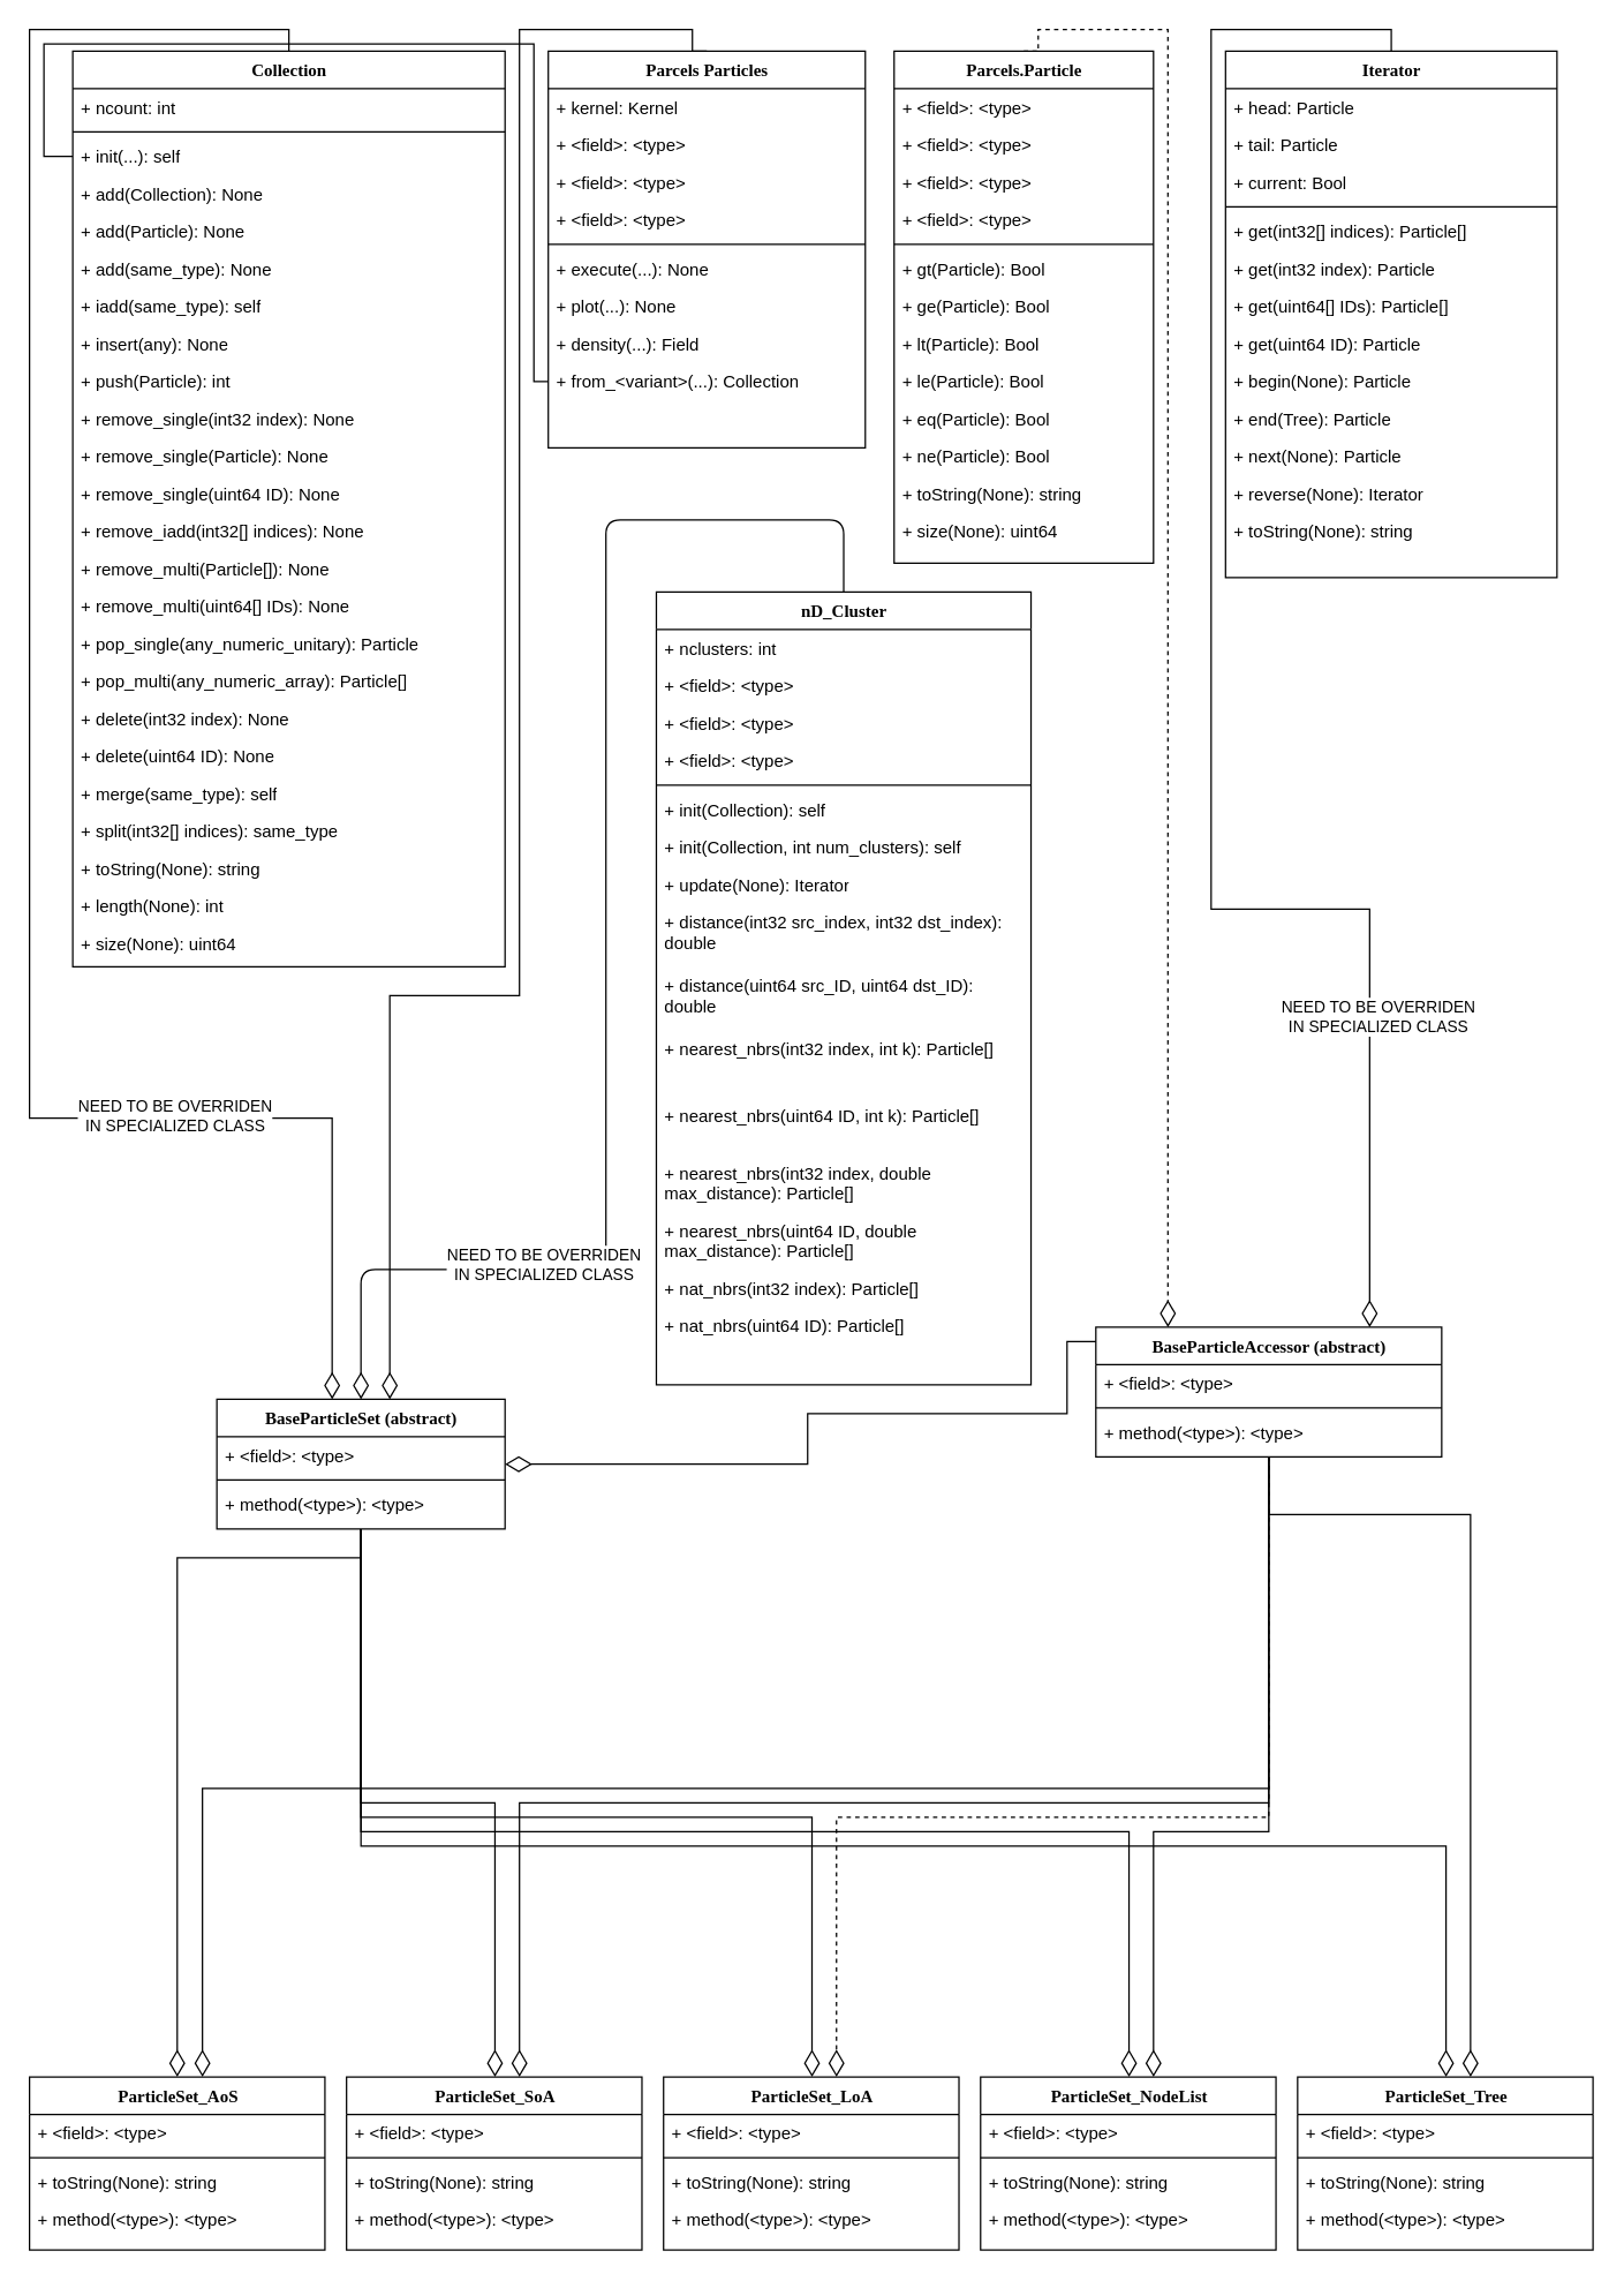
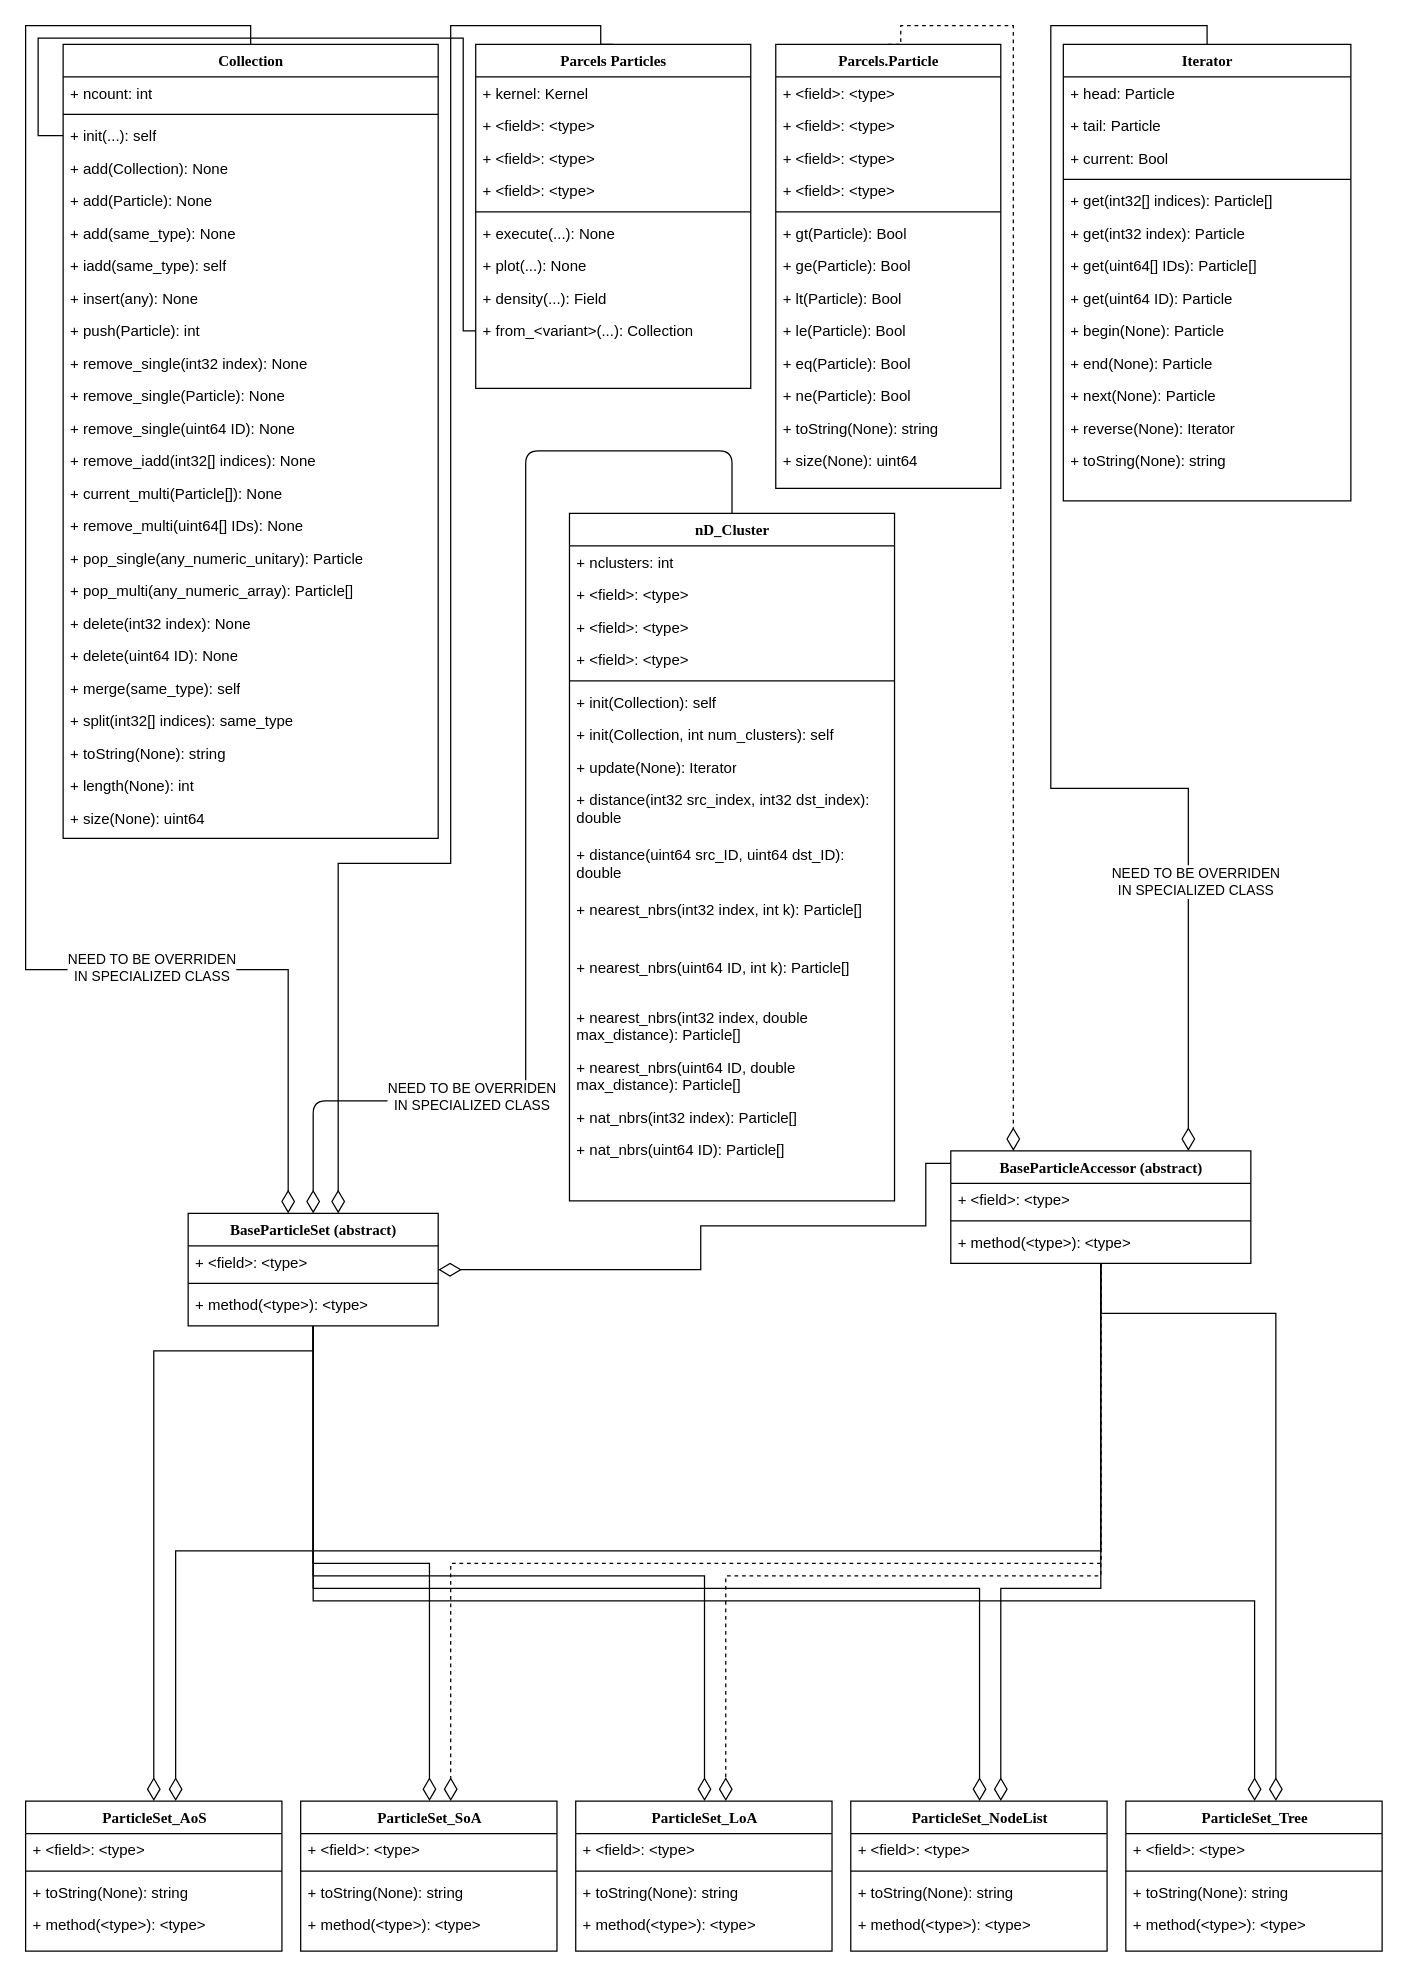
- <mxCell id="79" value="+ end(Tree): Particle" style="text;html=1;strokeColor=none;fillColor=none;align=left;verticalAlign=top;spacingLeft=4;spacingRight=4;whiteSpace=wrap;overflow=hidden;rotatable=0;points=[[0,0.5],[1,0.5]];portConstraint=eastwest;" parent="69" vertex="1"><mxGeometry y="242" width="230" height="26" as="geometry" /></mxCell>
+ <mxCell id="79" value="+ end(None): Particle" style="text;html=1;strokeColor=none;fillColor=none;align=left;verticalAlign=top;spacingLeft=4;spacingRight=4;whiteSpace=wrap;overflow=hidden;rotatable=0;points=[[0,0.5],[1,0.5]];portConstraint=eastwest;" parent="69" vertex="1"><mxGeometry y="242" width="230" height="26" as="geometry" /></mxCell>
- <mxCell id="46" value="+ remove_multi(Particle[]): None" style="text;html=1;strokeColor=none;fillColor=none;align=left;verticalAlign=top;spacingLeft=4;spacingRight=4;whiteSpace=wrap;overflow=hidden;rotatable=0;points=[[0,0.5],[1,0.5]];portConstraint=eastwest;fontStyle=0" parent="32" vertex="1"><mxGeometry y="346" width="300" height="26" as="geometry" /></mxCell>
+ <mxCell id="46" value="+ current_multi(Particle[]): None" style="text;html=1;strokeColor=none;fillColor=none;align=left;verticalAlign=top;spacingLeft=4;spacingRight=4;whiteSpace=wrap;overflow=hidden;rotatable=0;points=[[0,0.5],[1,0.5]];portConstraint=eastwest;fontStyle=0" parent="32" vertex="1"><mxGeometry y="346" width="300" height="26" as="geometry" /></mxCell>
- <mxCell id="85" style="edgeStyle=orthogonalEdgeStyle;rounded=0;orthogonalLoop=1;jettySize=auto;html=1;exitX=0.5;exitY=1;exitDx=0;exitDy=0;endArrow=diamondThin;endFill=0;endSize=16;" parent="1" source="89" target="115" edge="1"><mxGeometry relative="1" as="geometry"><Array as="points"><mxPoint x="880" y="1250" /><mxPoint x="360" y="1250" /></Array></mxGeometry></mxCell>
+ <mxCell id="85" style="edgeStyle=orthogonalEdgeStyle;rounded=0;orthogonalLoop=1;jettySize=auto;html=1;exitX=0.5;exitY=1;exitDx=0;exitDy=0;endArrow=diamondThin;endFill=0;endSize=16;dashed=1;" parent="1" source="89" target="115" edge="1"><mxGeometry relative="1" as="geometry"><Array as="points"><mxPoint x="880" y="1250" /><mxPoint x="360" y="1250" /></Array></mxGeometry></mxCell>
